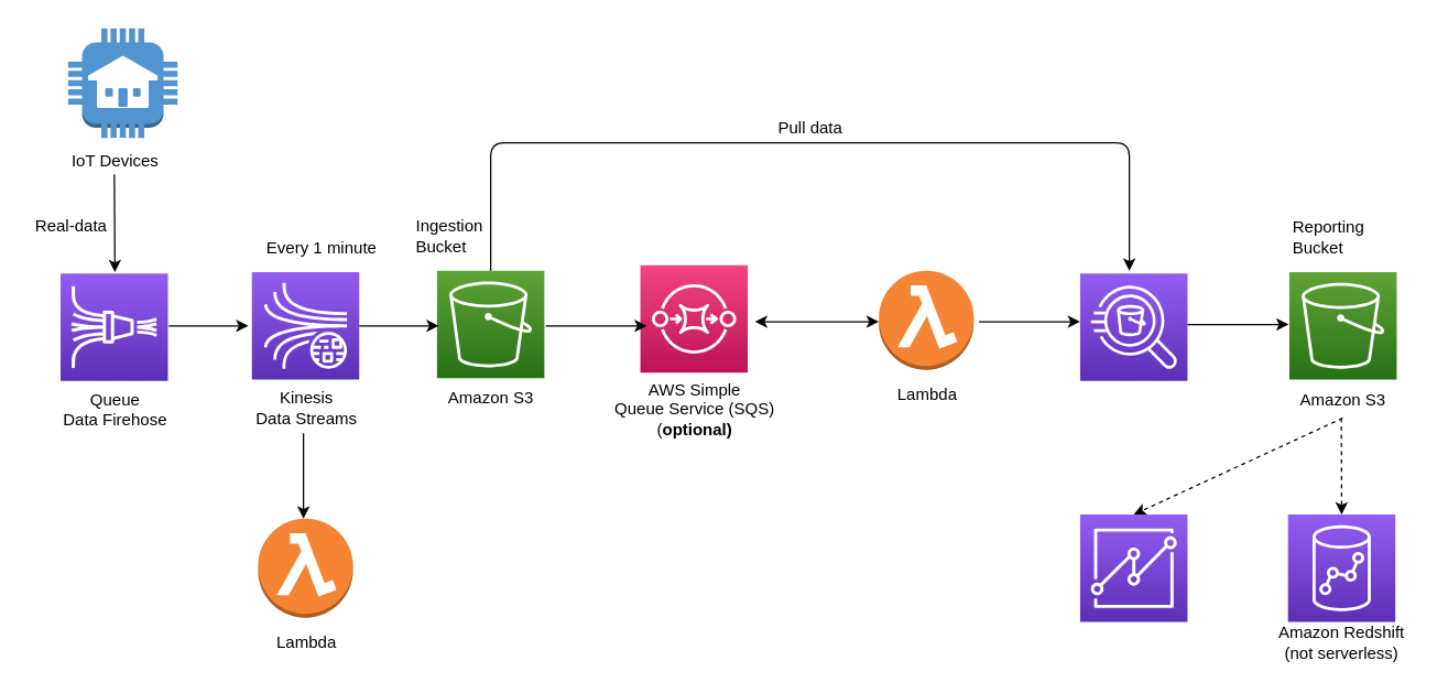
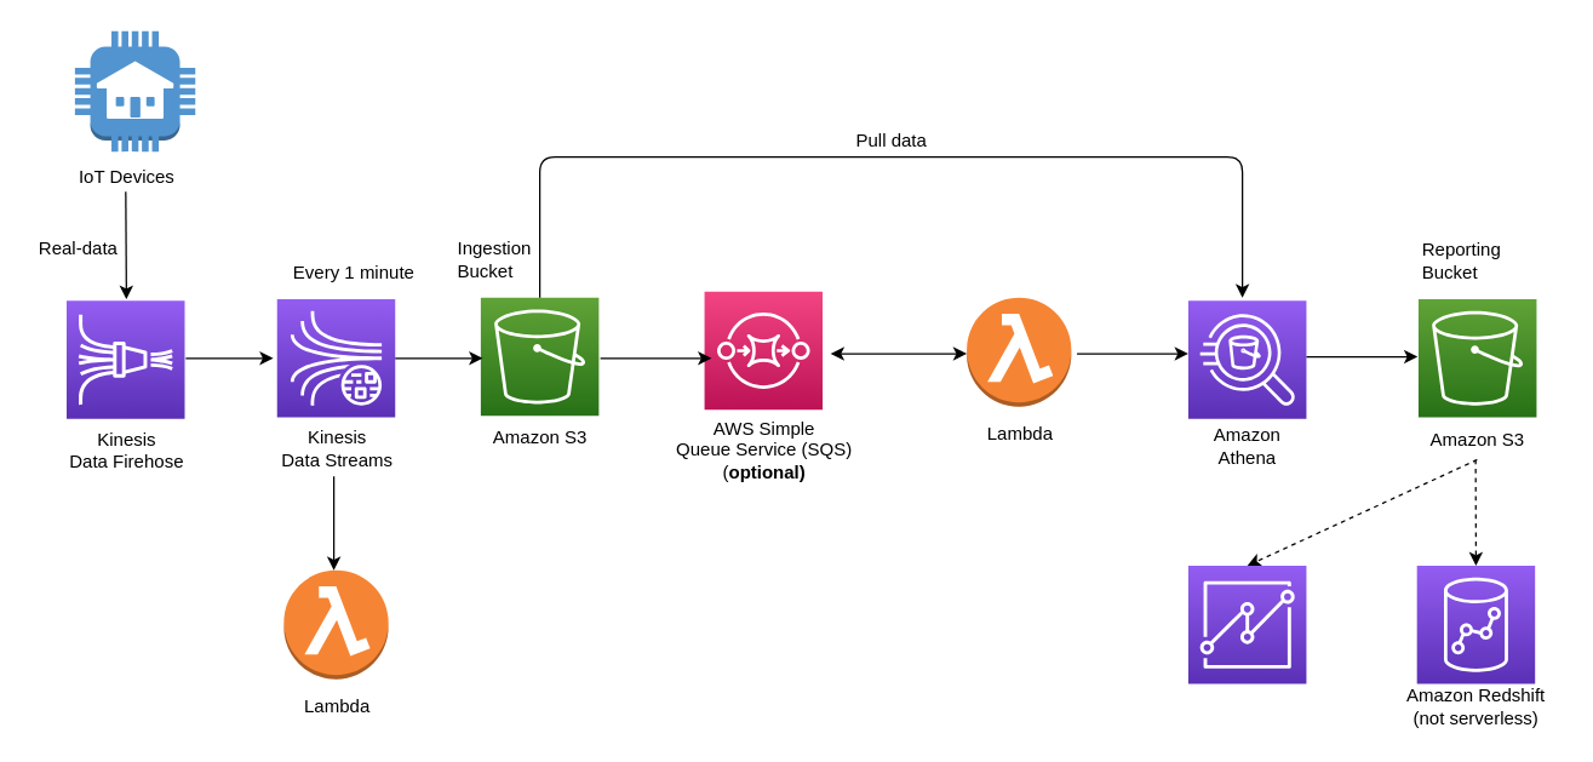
+ <mxCell id="29" value="Amazon&lt;br&gt;Athena" style="text;html=1;align=center;verticalAlign=middle;resizable=0;points=[];autosize=1;strokeColor=none;" vertex="1" parent="27"><mxGeometry x="12" y="80" width="54" height="32" as="geometry" /></mxCell>
- <mxCell id="23" value="Queue &lt;br&gt;Data Firehose" style="text;html=1;align=center;verticalAlign=middle;resizable=0;points=[];autosize=1;strokeColor=none;" vertex="1" parent="21"><mxGeometry y="83" width="85" height="32" as="geometry" /></mxCell>
+ <mxCell id="23" value="Kinesis &lt;br&gt;Data Firehose" style="text;html=1;align=center;verticalAlign=middle;resizable=0;points=[];autosize=1;strokeColor=none;" vertex="1" parent="21"><mxGeometry y="83" width="85" height="32" as="geometry" /></mxCell>
